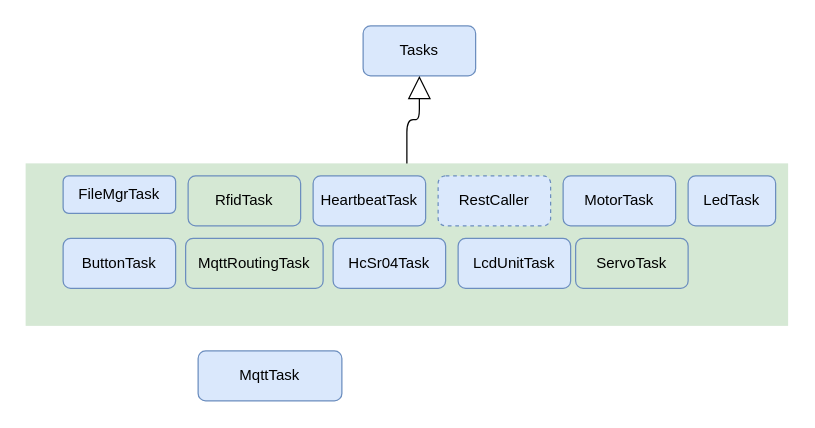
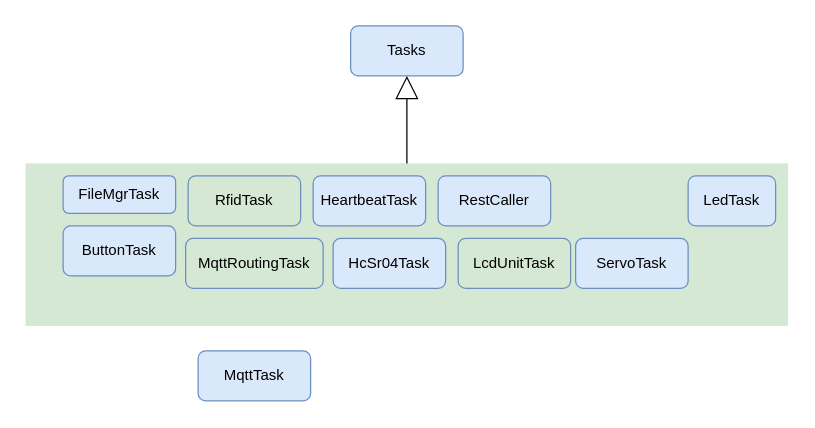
- <mxCell id="3" value="Tasks" style="rounded=1;whiteSpace=wrap;html=1;fillColor=#dae8fc;strokeColor=#6c8ebf;" parent="1" vertex="1"><mxGeometry x="290" y="20" width="90" height="40" as="geometry" /></mxCell>
+ <mxCell id="3" value="Tasks" style="rounded=1;whiteSpace=wrap;html=1;fillColor=#dae8fc;strokeColor=#6c8ebf;" parent="1" vertex="1"><mxGeometry x="280" y="20" width="90" height="40" as="geometry" /></mxCell>
- <mxCell id="12" value="RestCaller" style="rounded=1;whiteSpace=wrap;html=1;fillColor=#dae8fc;strokeColor=#6c8ebf;dashed=1;" parent="1" vertex="1"><mxGeometry x="350" y="140" width="90" height="40" as="geometry" /></mxCell>
+ <mxCell id="12" value="RestCaller" style="rounded=1;whiteSpace=wrap;html=1;fillColor=#dae8fc;strokeColor=#6c8ebf;" parent="1" vertex="1"><mxGeometry x="350" y="140" width="90" height="40" as="geometry" /></mxCell>
- <mxCell id="15" value="MotorTask" style="rounded=1;whiteSpace=wrap;html=1;fillColor=#dae8fc;strokeColor=#6c8ebf;" parent="1" vertex="1"><mxGeometry x="450" y="140" width="90" height="40" as="geometry" /></mxCell>
- <mxCell id="7" value="ButtonTask" style="rounded=1;whiteSpace=wrap;html=1;fillColor=#dae8fc;strokeColor=#6c8ebf;" parent="1" vertex="1"><mxGeometry x="50" y="190" width="90" height="40" as="geometry" /></mxCell>
+ <mxCell id="7" value="ButtonTask" style="rounded=1;whiteSpace=wrap;html=1;fillColor=#dae8fc;strokeColor=#6c8ebf;" parent="1" vertex="1"><mxGeometry x="50" y="180" width="90" height="40" as="geometry" /></mxCell>
- <mxCell id="14" value="LcdUnitTask" style="rounded=1;whiteSpace=wrap;html=1;fillColor=#dae8fc;strokeColor=#6c8ebf;" parent="1" vertex="1"><mxGeometry x="366" y="190" width="90" height="40" as="geometry" /></mxCell>
+ <mxCell id="14" value="LcdUnitTask" style="rounded=1;whiteSpace=wrap;html=1;fillColor=#d5e8d4;strokeColor=#6c8ebf;" parent="1" vertex="1"><mxGeometry x="366" y="190" width="90" height="40" as="geometry" /></mxCell>
- <mxCell id="16" value="ServoTask" style="rounded=1;whiteSpace=wrap;html=1;fillColor=#d5e8d4;strokeColor=#6c8ebf;" parent="1" vertex="1"><mxGeometry x="460" y="190" width="90" height="40" as="geometry" /></mxCell>
+ <mxCell id="16" value="ServoTask" style="rounded=1;whiteSpace=wrap;html=1;fillColor=#dae8fc;strokeColor=#6c8ebf;" parent="1" vertex="1"><mxGeometry x="460" y="190" width="90" height="40" as="geometry" /></mxCell>
- <mxCell id="11" value="MqttTask" style="rounded=1;whiteSpace=wrap;html=1;fillColor=#dae8fc;strokeColor=#6c8ebf;" parent="1" vertex="1"><mxGeometry x="158" y="280" width="115" height="40" as="geometry" /></mxCell>
+ <mxCell id="11" value="MqttTask" style="rounded=1;whiteSpace=wrap;html=1;fillColor=#dae8fc;strokeColor=#6c8ebf;" parent="1" vertex="1"><mxGeometry x="158" y="280" width="90" height="40" as="geometry" /></mxCell>
